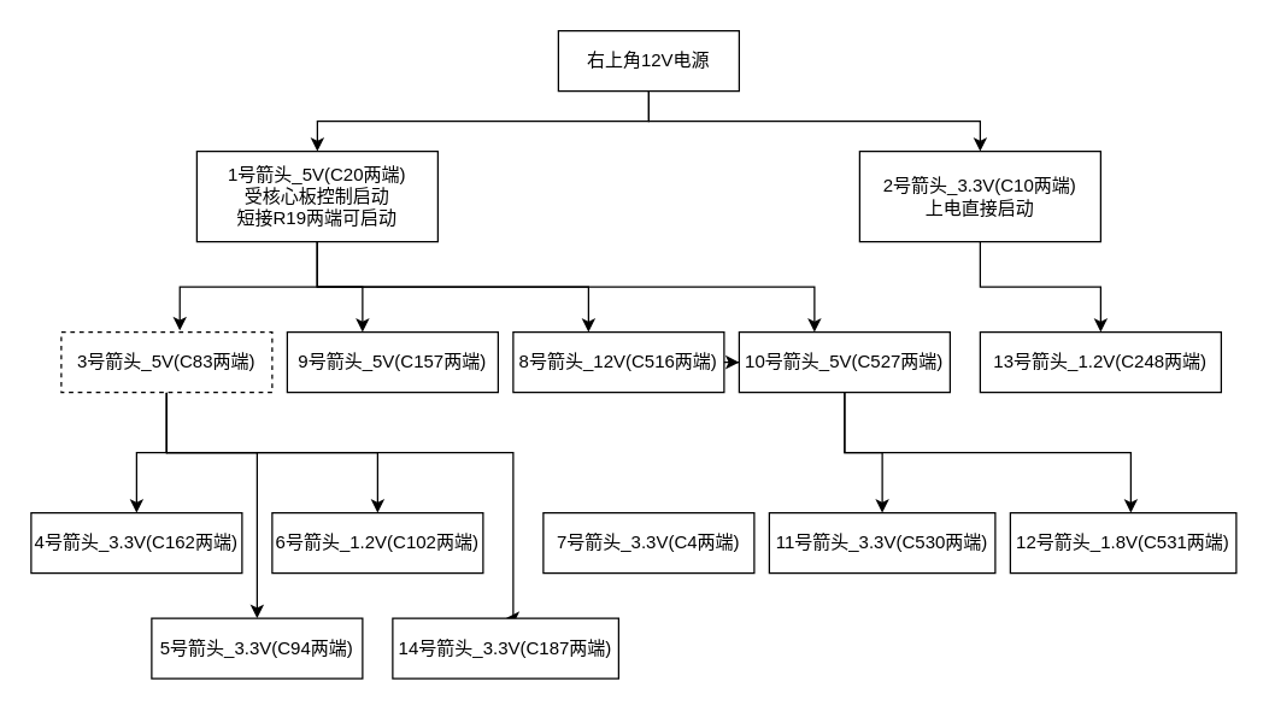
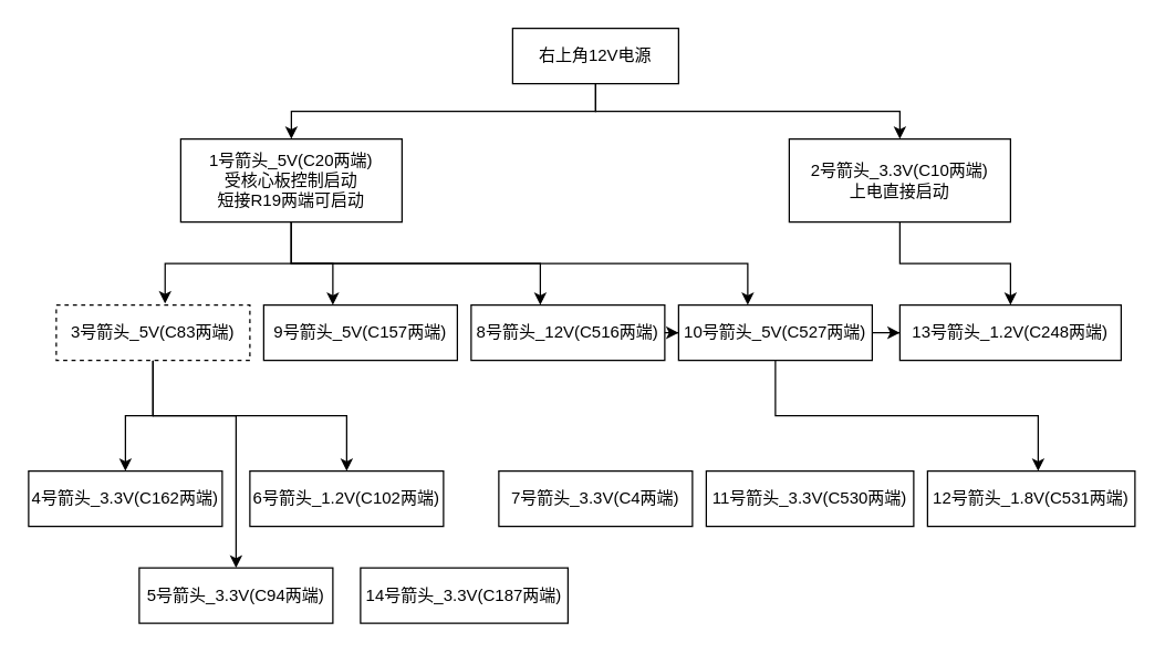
- <mxCell id="15" style="edgeStyle=orthogonalEdgeStyle;rounded=0;orthogonalLoop=1;jettySize=auto;html=1;entryX=0.5;entryY=0;entryDx=0;entryDy=0;" edge="1" parent="1" source="16" target="30"><mxGeometry relative="1" as="geometry"><Array as="points"><mxPoint x="110" y="300" /><mxPoint x="340" y="300" /></Array></mxGeometry></mxCell>
- <mxCell id="25" style="edgeStyle=orthogonalEdgeStyle;rounded=0;orthogonalLoop=1;jettySize=auto;html=1;" edge="1" parent="1" source="27" target="28"><mxGeometry relative="1" as="geometry" /></mxCell>
+ <mxCell id="25" style="edgeStyle=orthogonalEdgeStyle;rounded=0;orthogonalLoop=1;jettySize=auto;html=1;" edge="1" parent="1" source="27" target="20"><mxGeometry relative="1" as="geometry" /></mxCell>
